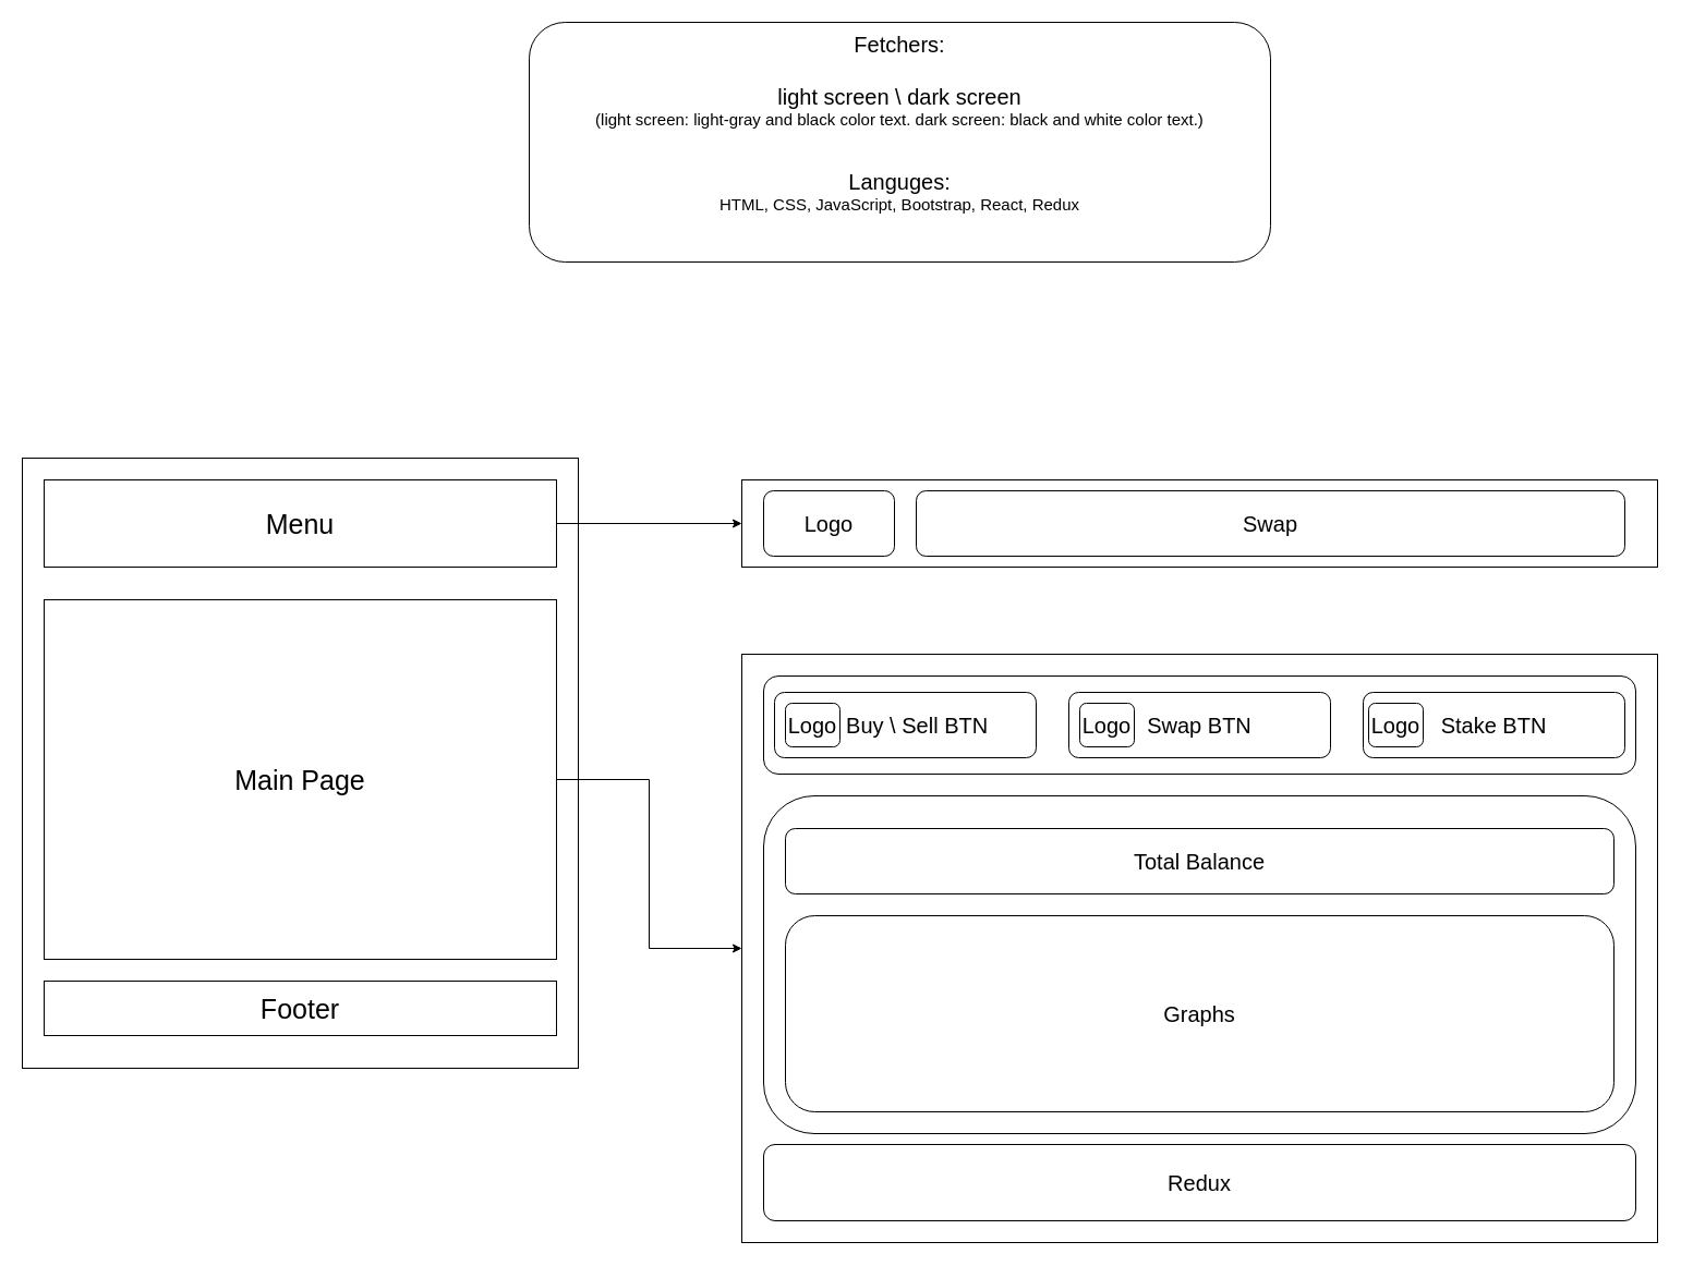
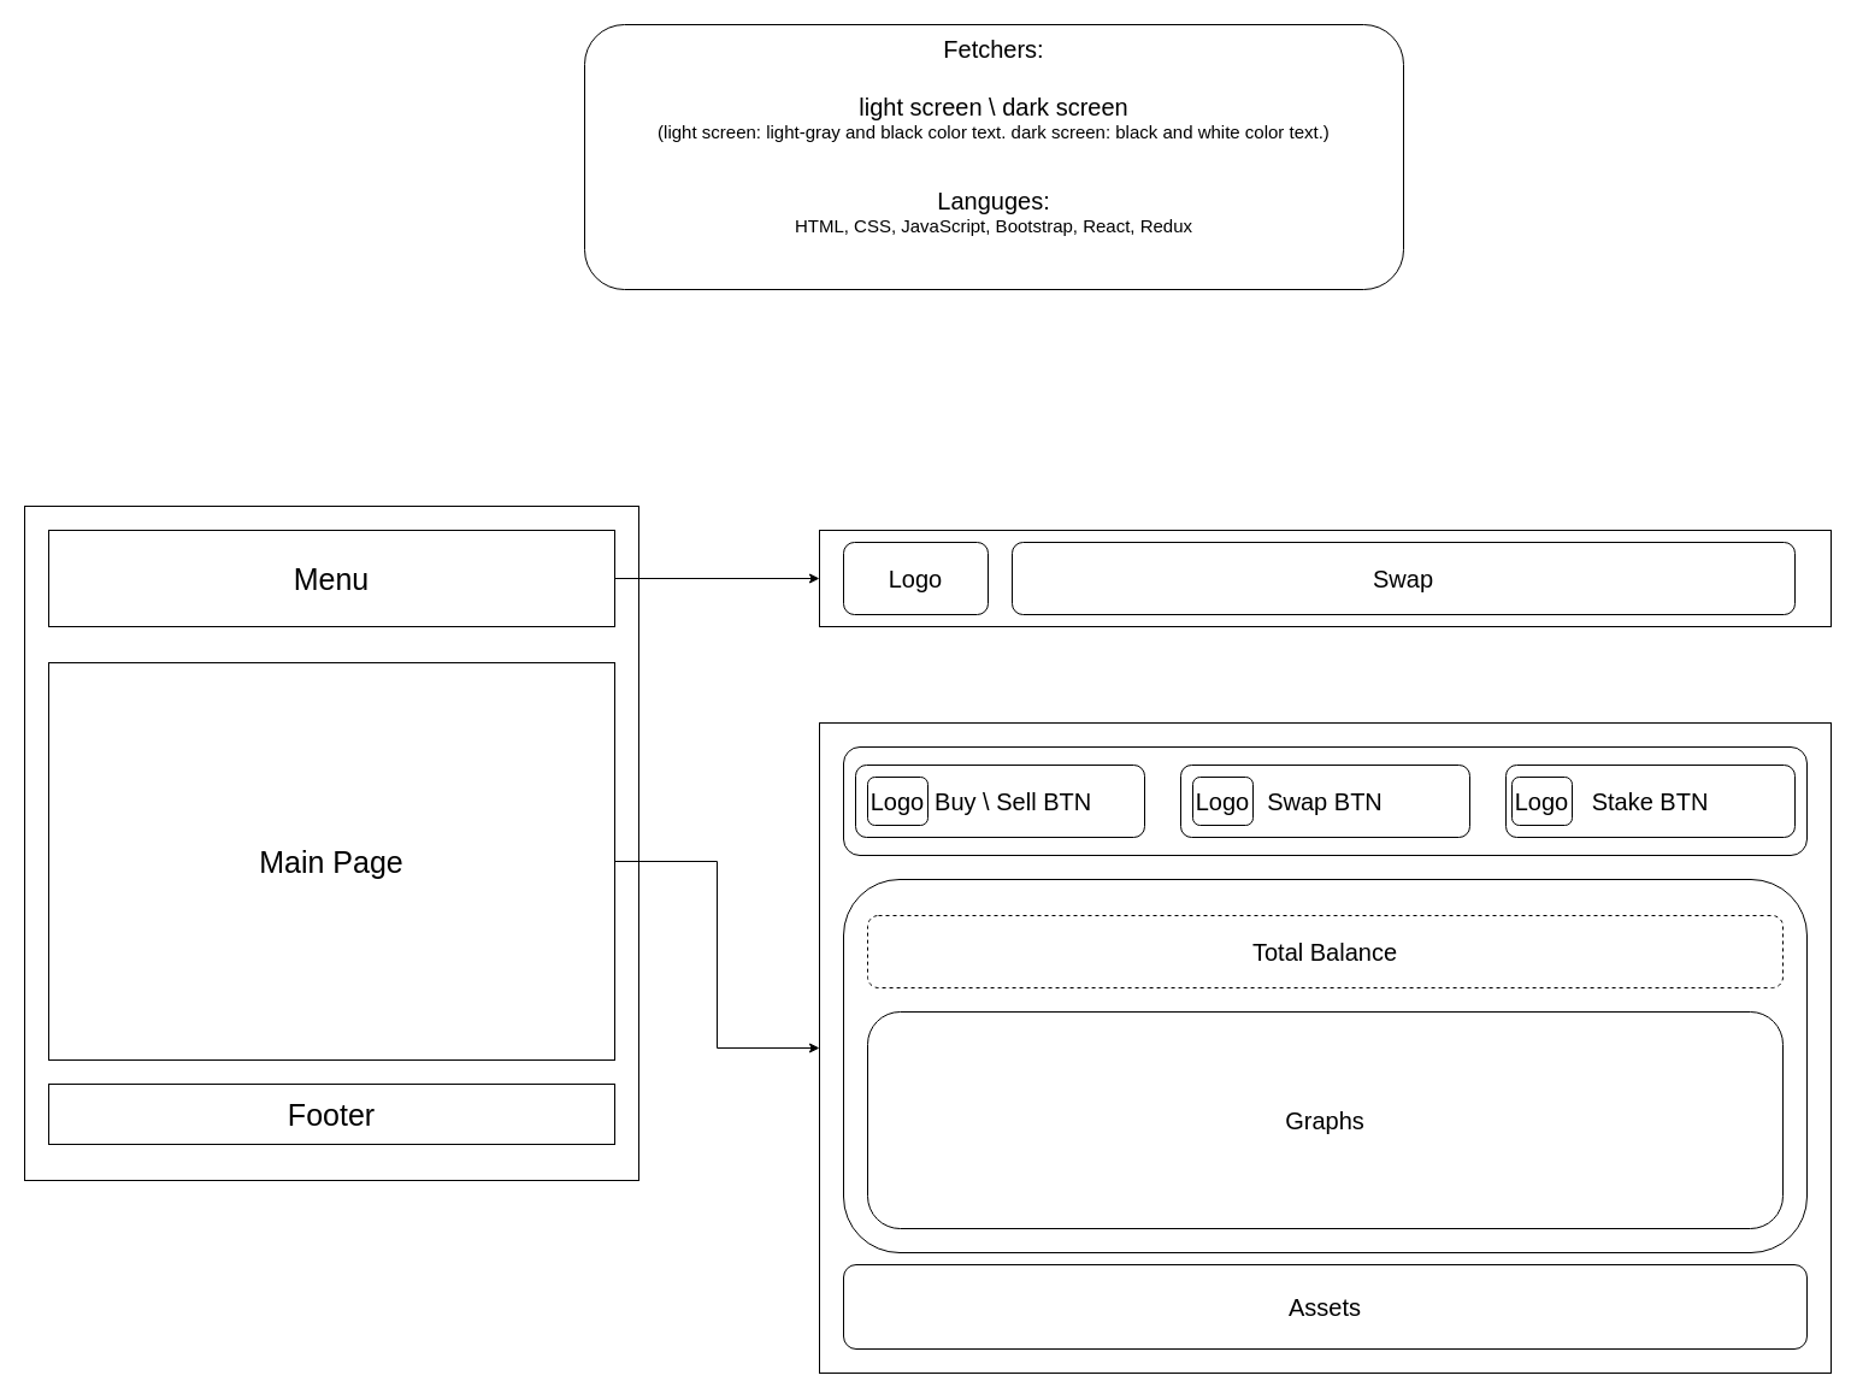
- <mxCell id="21" value="&lt;font style=&quot;font-size: 20px;&quot;&gt;Total Balance&lt;/font&gt;" style="rounded=1;whiteSpace=wrap;html=1;" parent="1" vertex="1"><mxGeometry x="720" y="760" width="760" height="60" as="geometry" /></mxCell>
+ <mxCell id="21" value="&lt;font style=&quot;font-size: 20px;&quot;&gt;Total Balance&lt;/font&gt;" style="rounded=1;whiteSpace=wrap;html=1;dashed=1;" parent="1" vertex="1"><mxGeometry x="720" y="760" width="760" height="60" as="geometry" /></mxCell>
- <mxCell id="23" value="&lt;font style=&quot;font-size: 20px;&quot;&gt;Redux&lt;/font&gt;" style="rounded=1;whiteSpace=wrap;html=1;" parent="1" vertex="1"><mxGeometry x="700" y="1050" width="800" height="70" as="geometry" /></mxCell>
+ <mxCell id="23" value="&lt;font style=&quot;font-size: 20px;&quot;&gt;Assets&lt;/font&gt;" style="rounded=1;whiteSpace=wrap;html=1;" parent="1" vertex="1"><mxGeometry x="700" y="1050" width="800" height="70" as="geometry" /></mxCell>
